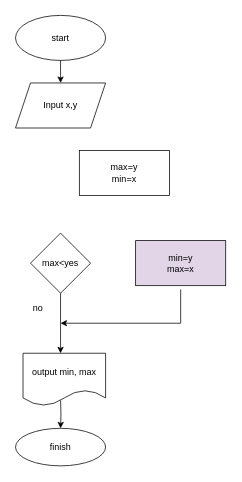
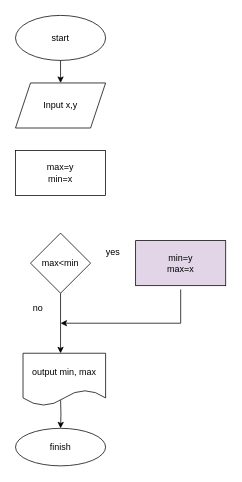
- <mxCell id="3" value="max=y&lt;br&gt;min=x" style="whiteSpace=wrap;html=1;" parent="1" vertex="1"><mxGeometry x="105" y="200" width="120" height="60" as="geometry" /></mxCell>
+ <mxCell id="3" value="max=y&lt;br&gt;min=x" style="whiteSpace=wrap;html=1;" parent="1" vertex="1"><mxGeometry x="20" y="200" width="120" height="60" as="geometry" /></mxCell>
+ <mxCell id="14" value="yes" style="text;html=1;strokeColor=none;fillColor=none;align=center;verticalAlign=middle;whiteSpace=wrap;rounded=0;" parent="1" vertex="1"><mxGeometry x="120" y="320" width="60" height="30" as="geometry" /></mxCell>
- <mxCell id="4" value="max&amp;lt;yes" style="rhombus;whiteSpace=wrap;html=1;" parent="1" vertex="1"><mxGeometry x="40" y="310" width="80" height="80" as="geometry" /></mxCell>
+ <mxCell id="4" value="max&amp;lt;min" style="rhombus;whiteSpace=wrap;html=1;" parent="1" vertex="1"><mxGeometry x="40" y="310" width="80" height="80" as="geometry" /></mxCell>
